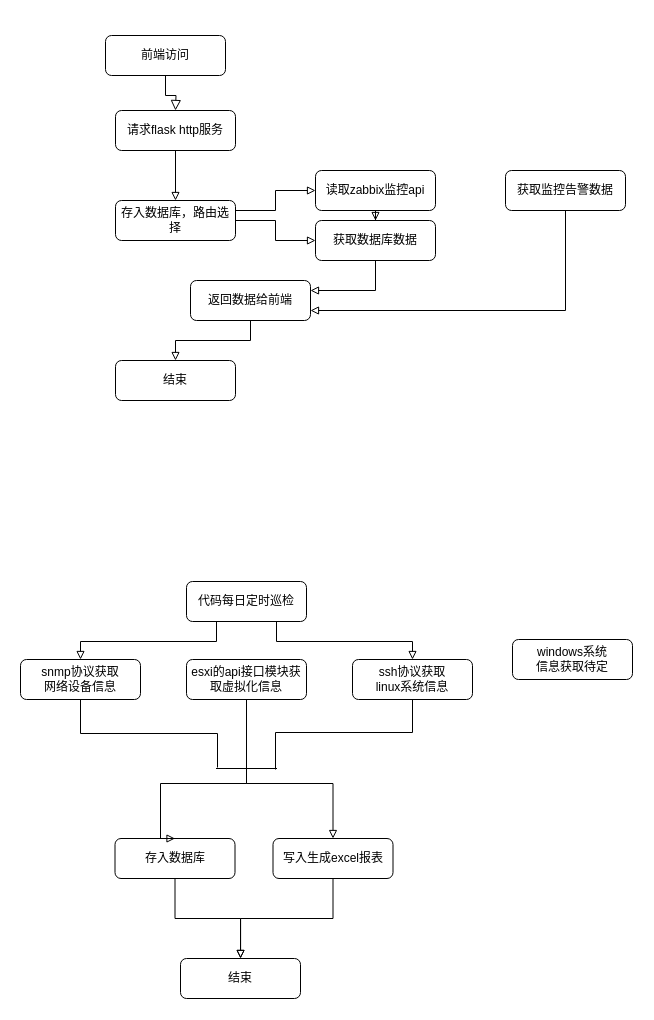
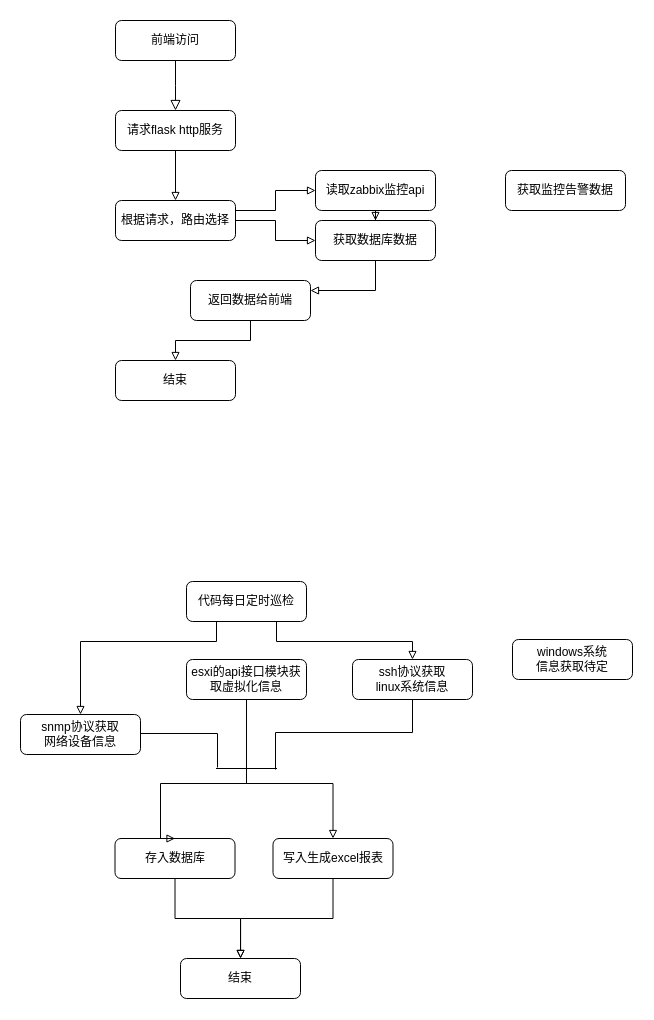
- <mxCell id="3" value="前端访问" style="rounded=1;whiteSpace=wrap;html=1;fontSize=12;glass=0;strokeWidth=1;shadow=0;" parent="1" vertex="1"><mxGeometry x="105" y="35" width="120" height="40" as="geometry" /></mxCell>
+ <mxCell id="3" value="前端访问" style="rounded=1;whiteSpace=wrap;html=1;fontSize=12;glass=0;strokeWidth=1;shadow=0;" parent="1" vertex="1"><mxGeometry x="115" y="20" width="120" height="40" as="geometry" /></mxCell>
- <mxCell id="9" value="存入数据库，路由选择" style="rounded=1;whiteSpace=wrap;html=1;fontSize=12;glass=0;strokeWidth=1;shadow=0;" vertex="1" parent="1"><mxGeometry x="115" y="200" width="120" height="40" as="geometry" /></mxCell>
+ <mxCell id="9" value="根据请求，路由选择" style="rounded=1;whiteSpace=wrap;html=1;fontSize=12;glass=0;strokeWidth=1;shadow=0;" vertex="1" parent="1"><mxGeometry x="115" y="200" width="120" height="40" as="geometry" /></mxCell>
- <mxCell id="16" style="edgeStyle=orthogonalEdgeStyle;rounded=0;orthogonalLoop=1;jettySize=auto;html=1;entryX=1;entryY=0.75;entryDx=0;entryDy=0;endArrow=block;endFill=0;" edge="1" parent="1" source="17" target="15"><mxGeometry relative="1" as="geometry"><Array as="points"><mxPoint x="565" y="310" /></Array></mxGeometry></mxCell>
- <mxCell id="25" value="snmp协议获取&lt;br&gt;网络设备信息" style="rounded=1;whiteSpace=wrap;html=1;fontSize=12;glass=0;strokeWidth=1;shadow=0;" vertex="1" parent="1"><mxGeometry x="20" y="659" width="120" height="40" as="geometry" /></mxCell>
+ <mxCell id="25" value="snmp协议获取&lt;br&gt;网络设备信息" style="rounded=1;whiteSpace=wrap;html=1;fontSize=12;glass=0;strokeWidth=1;shadow=0;" vertex="1" parent="1"><mxGeometry x="20" y="714" width="120" height="40" as="geometry" /></mxCell>
